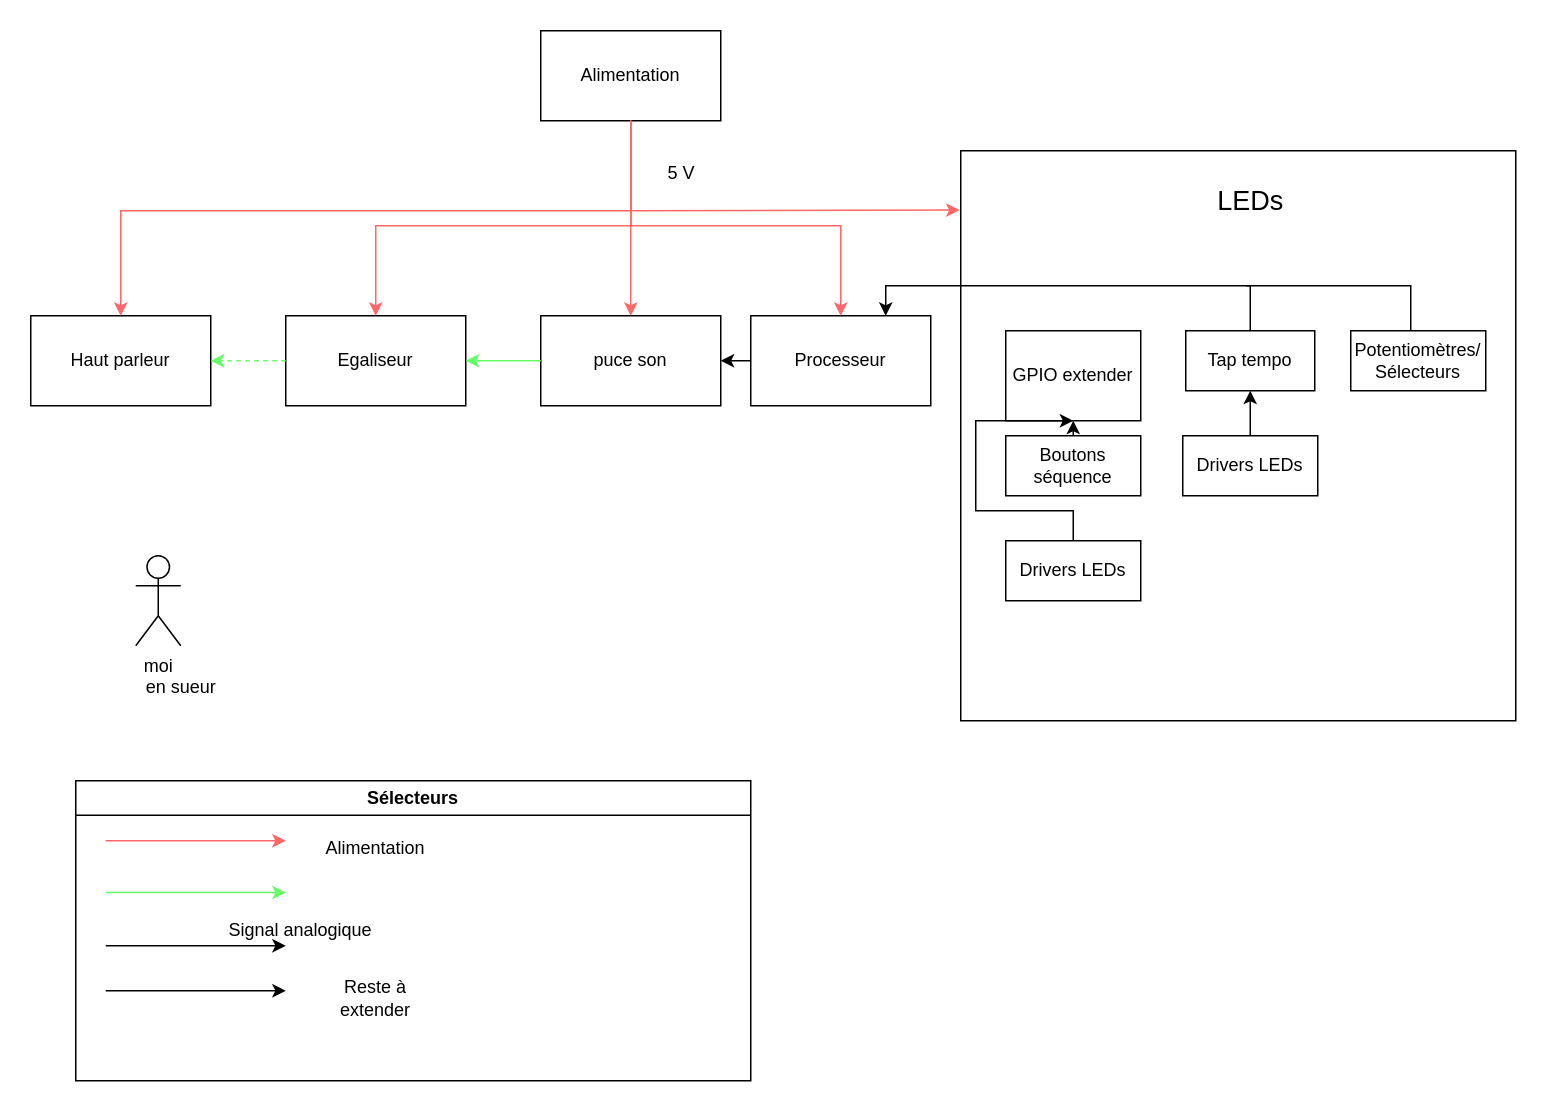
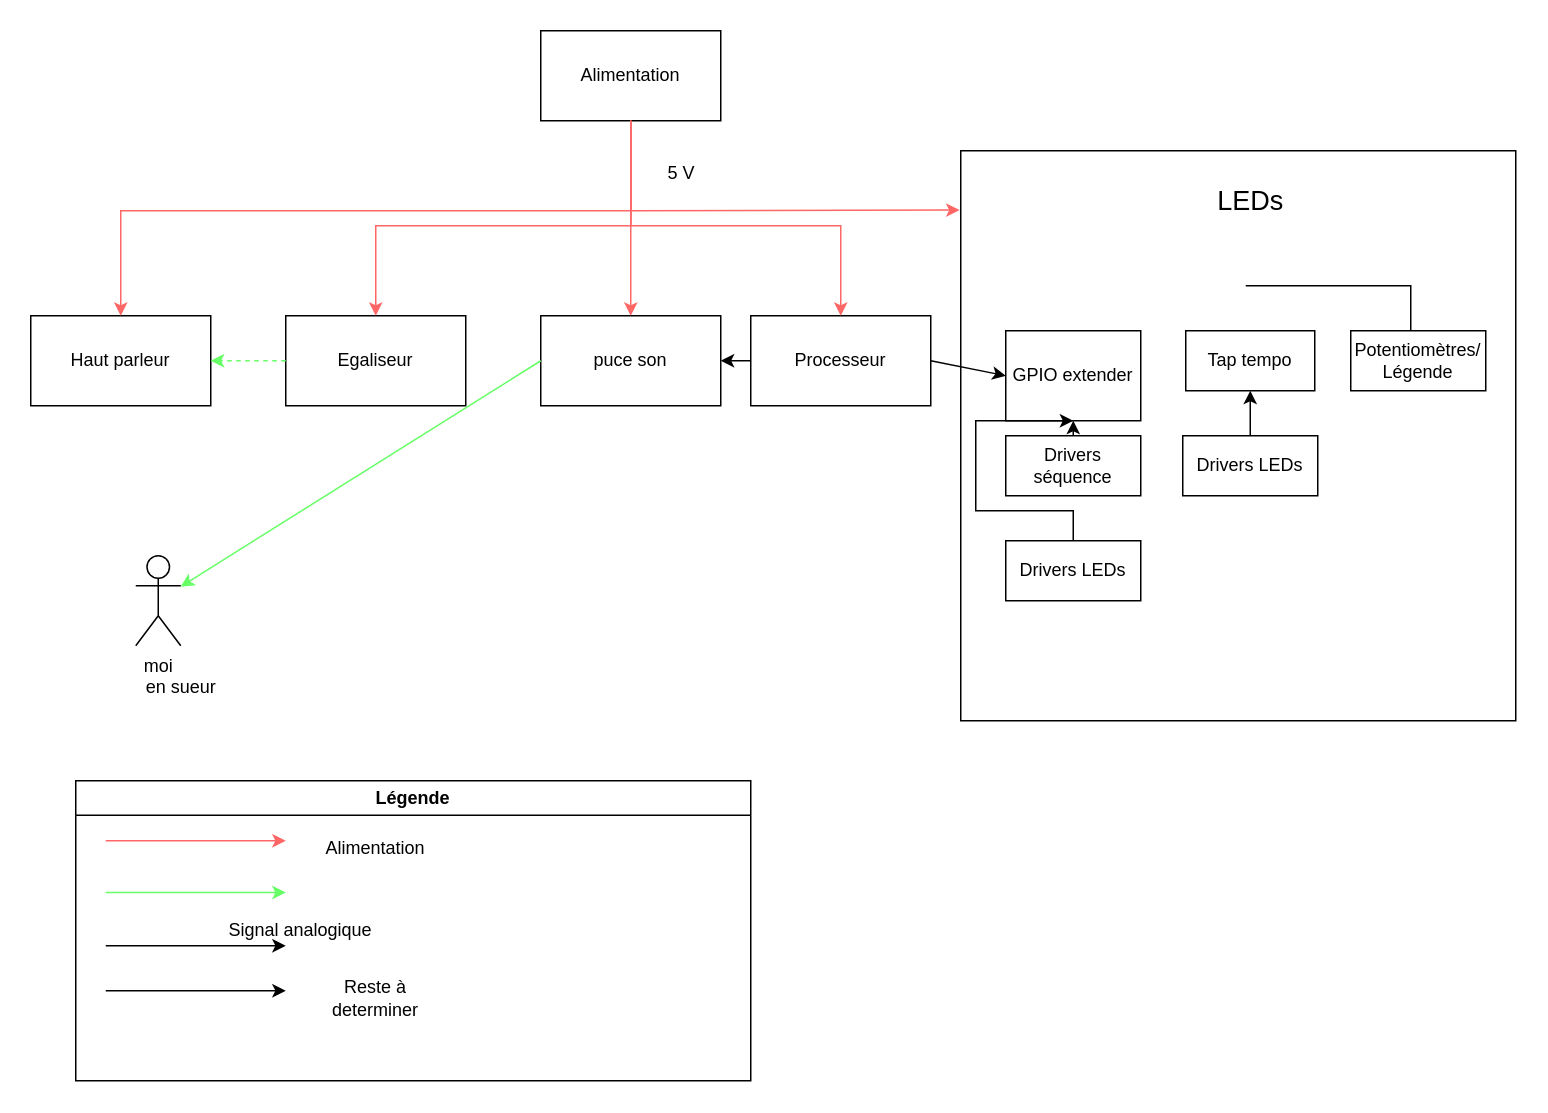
- <mxCell id="26" value="" style="endArrow=classic;html=1;rounded=0;exitX=0.5;exitY=0;exitDx=0;exitDy=0;entryX=0.75;entryY=0;entryDx=0;entryDy=0;" edge="1" parent="1" source="7" target="2"><mxGeometry width="50" height="50" relative="1" as="geometry"><mxPoint x="510" y="260" as="sourcePoint" /><mxPoint x="620" y="190" as="targetPoint" /><Array as="points"><mxPoint x="833" y="190" /><mxPoint x="590" y="190" /></Array></mxGeometry></mxCell>
- <mxCell id="20" value="" style="endArrow=classic;html=1;rounded=0;entryX=1;entryY=0.5;entryDx=0;entryDy=0;exitX=0;exitY=0.5;exitDx=0;exitDy=0;strokeColor=#66FF66;" edge="1" parent="1" source="4" target="10"><mxGeometry width="50" height="50" relative="1" as="geometry"><mxPoint x="410" y="300" as="sourcePoint" /><mxPoint x="460" y="250" as="targetPoint" /></mxGeometry></mxCell>
+ <mxCell id="20" value="" style="endArrow=classic;html=1;rounded=0;exitX=0;exitY=0.5;exitDx=0;exitDy=0;strokeColor=#66FF66;" edge="1" parent="1" source="4" target="22"><mxGeometry width="50" height="50" relative="1" as="geometry"><mxPoint x="410" y="300" as="sourcePoint" /><mxPoint x="460" y="250" as="targetPoint" /></mxGeometry></mxCell>
- <mxCell id="9" value="Potentiomètres/&lt;div&gt;Sélecteurs&lt;/div&gt;" style="rounded=0;whiteSpace=wrap;html=1;" vertex="1" parent="1"><mxGeometry x="900" y="220" width="90" height="40" as="geometry" /></mxCell>
+ <mxCell id="9" value="Potentiomètres/&lt;div&gt;Légende&lt;/div&gt;" style="rounded=0;whiteSpace=wrap;html=1;" vertex="1" parent="1"><mxGeometry x="900" y="220" width="90" height="40" as="geometry" /></mxCell>
+ <mxCell id="23" value="" style="endArrow=classic;html=1;rounded=0;entryX=0;entryY=0.5;entryDx=0;entryDy=0;exitX=1;exitY=0.5;exitDx=0;exitDy=0;" edge="1" parent="1" source="2" target="12"><mxGeometry width="50" height="50" relative="1" as="geometry"><mxPoint x="650" y="240" as="sourcePoint" /><mxPoint x="560" y="210" as="targetPoint" /><Array as="points" /></mxGeometry></mxCell>
- <mxCell id="8" value="Boutons séquence" style="rounded=0;whiteSpace=wrap;html=1;" vertex="1" parent="1"><mxGeometry x="670" y="290" width="90" height="40" as="geometry" /></mxCell>
+ <mxCell id="8" value="Drivers séquence" style="rounded=0;whiteSpace=wrap;html=1;" vertex="1" parent="1"><mxGeometry x="670" y="290" width="90" height="40" as="geometry" /></mxCell>
- <mxCell id="32" value="Sélecteurs" style="swimlane;whiteSpace=wrap;html=1;" vertex="1" parent="1"><mxGeometry x="50" y="520" width="450" height="200" as="geometry" /></mxCell>
+ <mxCell id="32" value="Légende" style="swimlane;whiteSpace=wrap;html=1;" vertex="1" parent="1"><mxGeometry x="50" y="520" width="450" height="200" as="geometry" /></mxCell>
- <mxCell id="39" value="Reste à extender" style="text;html=1;align=center;verticalAlign=middle;whiteSpace=wrap;rounded=0;" vertex="1" parent="32"><mxGeometry x="170" y="130" width="60" height="30" as="geometry" /></mxCell>
+ <mxCell id="39" value="Reste à determiner" style="text;html=1;align=center;verticalAlign=middle;whiteSpace=wrap;rounded=0;" vertex="1" parent="32"><mxGeometry x="170" y="130" width="60" height="30" as="geometry" /></mxCell>
